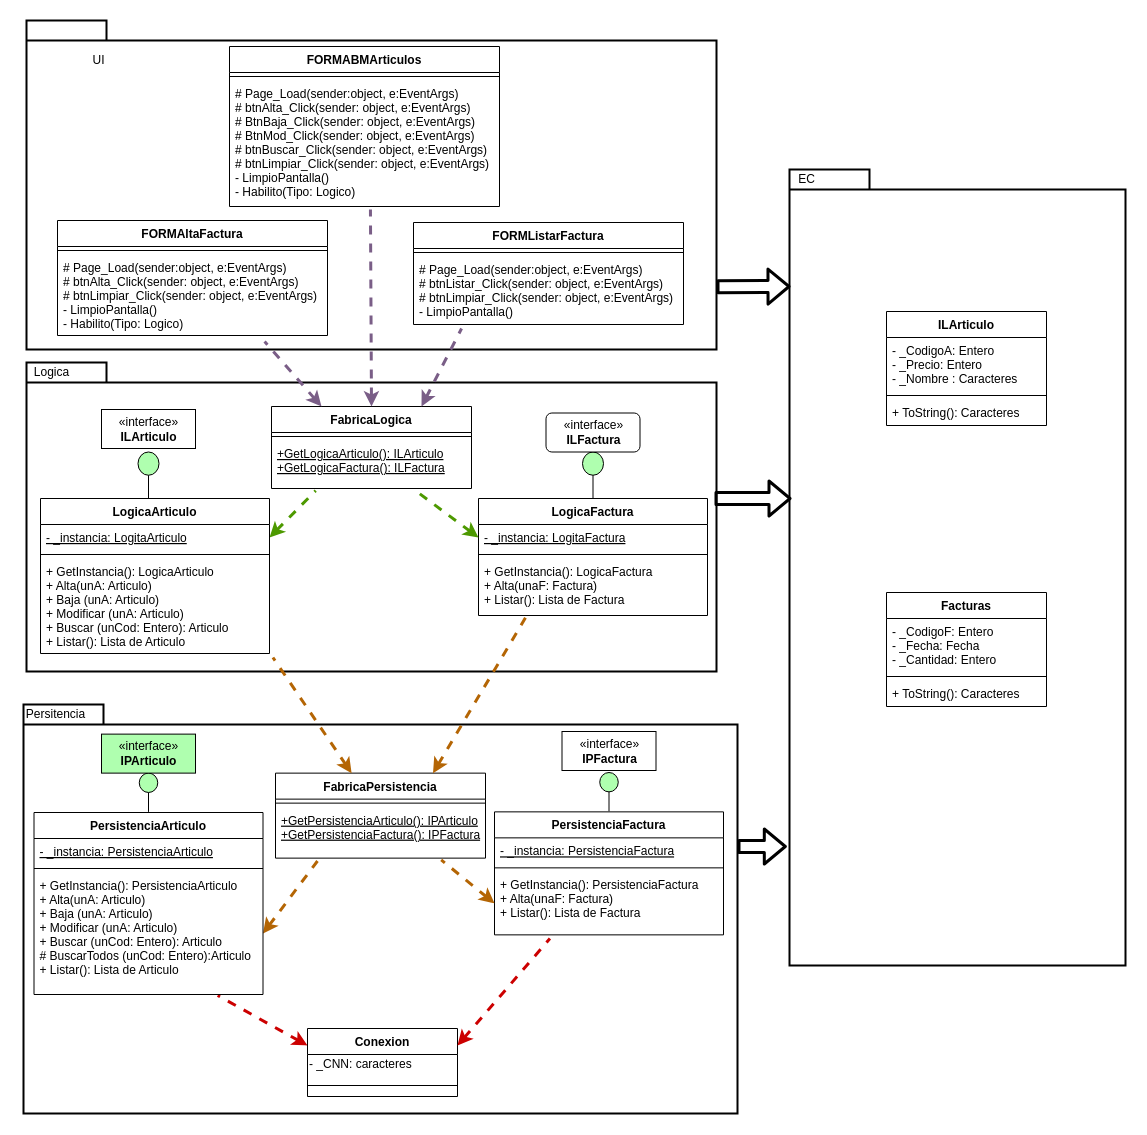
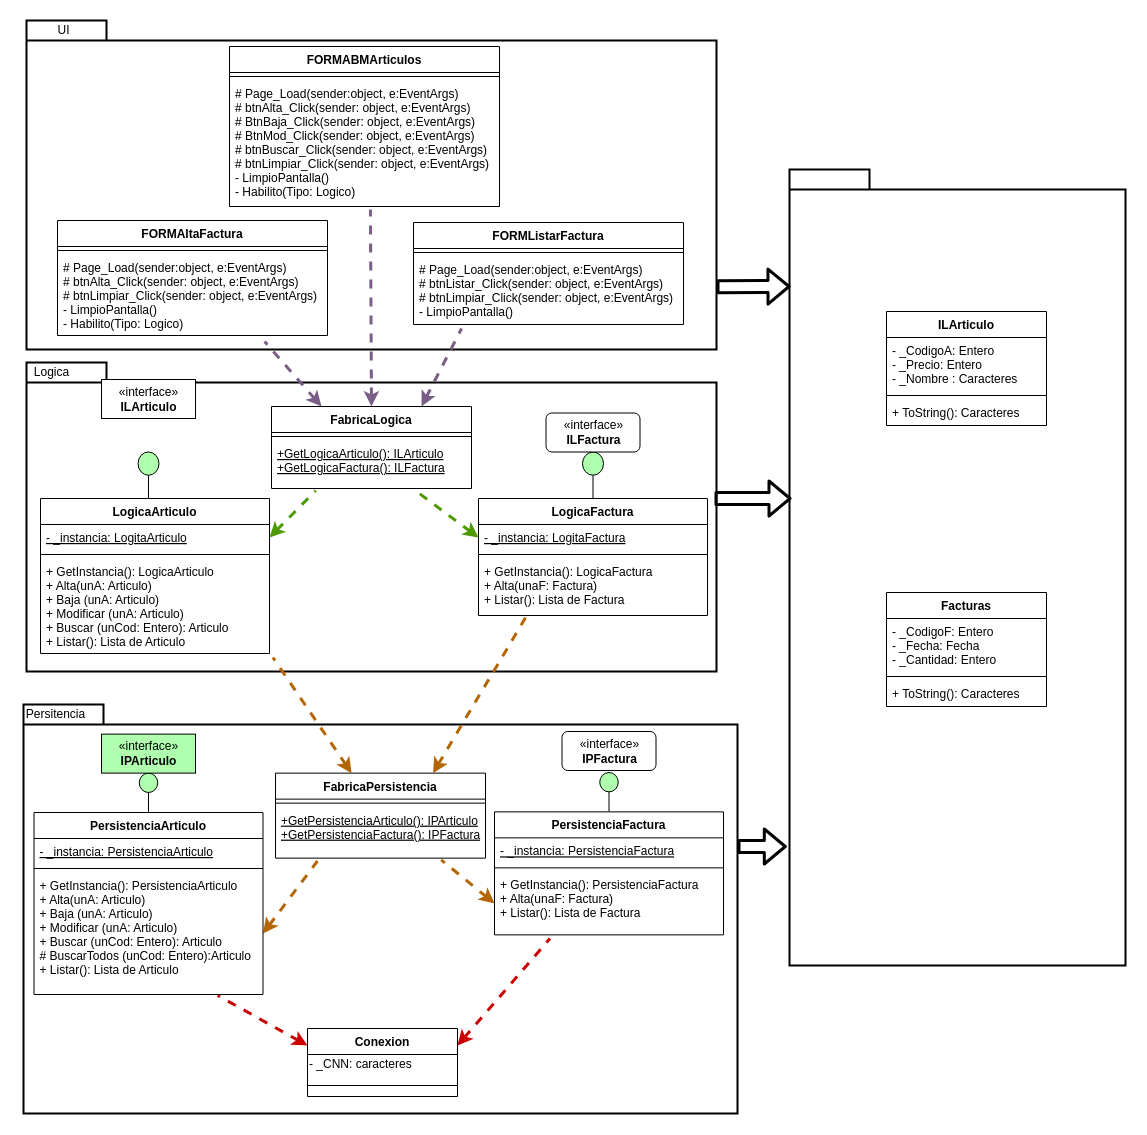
- <mxCell id="7" value="UI" style="text;html=1;align=center;verticalAlign=middle;resizable=0;points=[];autosize=1;" parent="1" vertex="1"><mxGeometry x="83" y="50" width="30" height="20" as="geometry" /></mxCell>
+ <mxCell id="7" value="UI" style="text;html=1;align=center;verticalAlign=middle;resizable=0;points=[];autosize=1;" parent="1" vertex="1"><mxGeometry x="48" y="20" width="30" height="20" as="geometry" /></mxCell>
- <mxCell id="12" value="EC" style="text;html=1;align=center;verticalAlign=middle;resizable=0;points=[];autosize=1;" parent="1" vertex="1"><mxGeometry x="791" y="169" width="30" height="20" as="geometry" /></mxCell>
- <mxCell id="35" value="«interface»&lt;br&gt;&lt;b&gt;ILArticulo&lt;/b&gt;" style="html=1;" parent="1" vertex="1"><mxGeometry x="101" y="409" width="94" height="39" as="geometry" /></mxCell>
+ <mxCell id="35" value="«interface»&lt;br&gt;&lt;b&gt;ILArticulo&lt;/b&gt;" style="html=1;" parent="1" vertex="1"><mxGeometry x="101" y="379" width="94" height="39" as="geometry" /></mxCell>
- <mxCell id="55" value="«interface»&lt;br&gt;&lt;b&gt;IPFactura&lt;br&gt;&lt;/b&gt;" style="html=1;" parent="1" vertex="1"><mxGeometry x="561.5" y="731" width="94" height="39" as="geometry" /></mxCell>
+ <mxCell id="55" value="«interface»&lt;br&gt;&lt;b&gt;IPFactura&lt;br&gt;&lt;/b&gt;" style="html=1;rounded=1;" parent="1" vertex="1"><mxGeometry x="561.5" y="731" width="94" height="39" as="geometry" /></mxCell>
